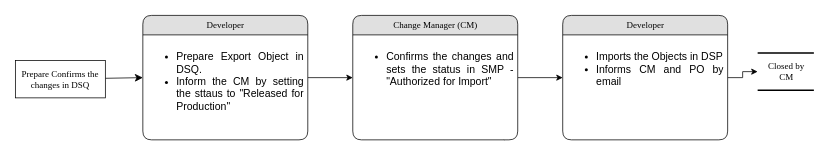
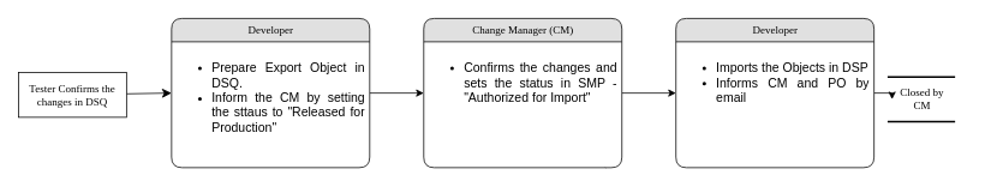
- <mxCell id="2" value="Closed by &lt;br&gt;CM" style="html=1;rounded=0;shadow=0;comic=0;labelBackgroundColor=none;strokeWidth=2;fontFamily=Verdana;fontSize=12;align=center;shape=mxgraph.ios7ui.horLines;" parent="1" vertex="1"><mxGeometry x="1010" y="70" width="75" height="50" as="geometry" /></mxCell>
+ <mxCell id="2" value="Closed by &lt;br&gt;CM" style="html=1;rounded=0;shadow=0;comic=0;labelBackgroundColor=none;strokeWidth=2;fontFamily=Verdana;fontSize=12;align=center;shape=mxgraph.ios7ui.horLines;" parent="1" vertex="1"><mxGeometry x="985" y="85" width="75" height="50" as="geometry" /></mxCell>
- <mxCell id="4" value="Prepare Confirms the changes in DSQ" style="whiteSpace=wrap;html=1;rounded=0;shadow=0;comic=0;labelBackgroundColor=none;strokeWidth=1;fontFamily=Verdana;fontSize=12;align=center;" parent="1" vertex="1"><mxGeometry x="20" y="80" width="120" height="50" as="geometry" /></mxCell>
+ <mxCell id="4" value="Tester Confirms the changes in DSQ" style="whiteSpace=wrap;html=1;rounded=0;shadow=0;comic=0;labelBackgroundColor=none;strokeWidth=1;fontFamily=Verdana;fontSize=12;align=center;" parent="1" vertex="1"><mxGeometry x="20" y="80" width="120" height="50" as="geometry" /></mxCell>
